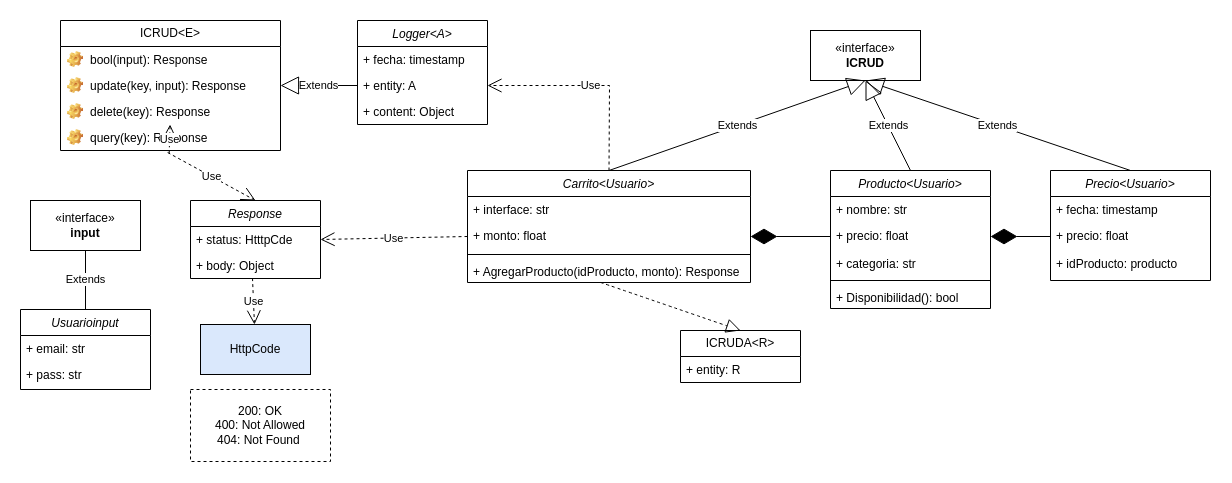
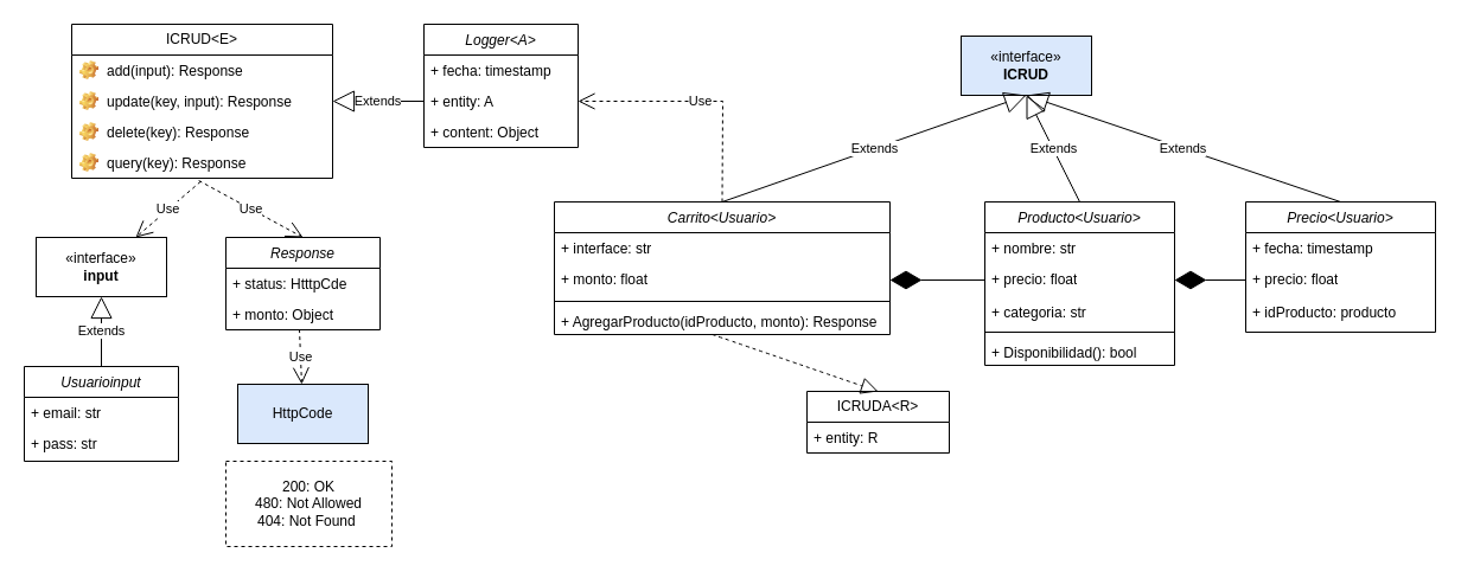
- <mxCell id="24" value="«interface»&lt;br&gt;&lt;b&gt;ICRUD&lt;/b&gt;" style="html=1;whiteSpace=wrap;" vertex="1" parent="1"><mxGeometry x="810" y="30" width="110" height="50" as="geometry" /></mxCell>
+ <mxCell id="24" value="«interface»&lt;br&gt;&lt;b&gt;ICRUD&lt;/b&gt;" style="html=1;whiteSpace=wrap;fillColor=#dae8fc;" vertex="1" parent="1"><mxGeometry x="810" y="30" width="110" height="50" as="geometry" /></mxCell>
- <mxCell id="8" value="bool(input): Response" style="label;fontStyle=0;strokeColor=none;fillColor=none;align=left;verticalAlign=top;overflow=hidden;spacingLeft=28;spacingRight=4;rotatable=0;points=[[0,0.5],[1,0.5]];portConstraint=eastwest;imageWidth=16;imageHeight=16;whiteSpace=wrap;html=1;image=img/clipart/Gear_128x128.png" vertex="1" parent="7"><mxGeometry y="26" width="220" height="26" as="geometry" /></mxCell>
+ <mxCell id="8" value="add(input): Response" style="label;fontStyle=0;strokeColor=none;fillColor=none;align=left;verticalAlign=top;overflow=hidden;spacingLeft=28;spacingRight=4;rotatable=0;points=[[0,0.5],[1,0.5]];portConstraint=eastwest;imageWidth=16;imageHeight=16;whiteSpace=wrap;html=1;image=img/clipart/Gear_128x128.png" vertex="1" parent="7"><mxGeometry y="26" width="220" height="26" as="geometry" /></mxCell>
- <mxCell id="13" value="Use" style="endArrow=open;endSize=12;dashed=1;html=1;rounded=0;exitX=0.494;exitY=1.108;exitDx=0;exitDy=0;exitPerimeter=0;" edge="1" parent="1" source="11" target="10"><mxGeometry width="160" relative="1" as="geometry"><mxPoint x="210" y="250" as="sourcePoint" /><mxPoint x="130" y="240" as="targetPoint" /></mxGeometry></mxCell>
+ <mxCell id="13" value="Use" style="endArrow=open;endSize=12;dashed=1;html=1;rounded=0;exitX=0.494;exitY=1.108;exitDx=0;exitDy=0;exitPerimeter=0;" edge="1" parent="1" source="11" target="12"><mxGeometry width="160" relative="1" as="geometry"><mxPoint x="210" y="250" as="sourcePoint" /><mxPoint x="130" y="240" as="targetPoint" /></mxGeometry></mxCell>
- <mxCell id="31" value="Use" style="endArrow=open;endSize=12;dashed=1;html=1;rounded=0;entryX=1;entryY=0.5;entryDx=0;entryDy=0;exitX=0;exitY=0.5;exitDx=0;exitDy=0;" edge="1" parent="1" source="4" target="19"><mxGeometry width="160" relative="1" as="geometry"><mxPoint x="450" y="236" as="sourcePoint" /><mxPoint x="380" y="360" as="targetPoint" /><Array as="points" /></mxGeometry></mxCell>
- <mxCell id="17" value="Extends" style="endArrow=none;endSize=16;endFill=0;html=1;rounded=0;exitX=0.5;exitY=0;exitDx=0;exitDy=0;entryX=0.5;entryY=1;entryDx=0;entryDy=0;" edge="1" parent="1" source="14" target="12"><mxGeometry width="160" relative="1" as="geometry"><mxPoint x="260" y="250" as="sourcePoint" /><mxPoint x="420" y="250" as="targetPoint" /></mxGeometry></mxCell>
+ <mxCell id="17" value="Extends" style="endArrow=block;endSize=16;endFill=0;html=1;rounded=0;exitX=0.5;exitY=0;exitDx=0;exitDy=0;entryX=0.5;entryY=1;entryDx=0;entryDy=0;" edge="1" parent="1" source="14" target="12"><mxGeometry width="160" relative="1" as="geometry"><mxPoint x="260" y="250" as="sourcePoint" /><mxPoint x="420" y="250" as="targetPoint" /></mxGeometry></mxCell>
- <mxCell id="20" value="+ body: Object" style="text;strokeColor=none;fillColor=none;align=left;verticalAlign=top;spacingLeft=4;spacingRight=4;overflow=hidden;rotatable=0;points=[[0,0.5],[1,0.5]];portConstraint=eastwest;whiteSpace=wrap;html=1;" vertex="1" parent="18"><mxGeometry y="52" width="130" height="26" as="geometry" /></mxCell>
+ <mxCell id="20" value="+ monto: Object" style="text;strokeColor=none;fillColor=none;align=left;verticalAlign=top;spacingLeft=4;spacingRight=4;overflow=hidden;rotatable=0;points=[[0,0.5],[1,0.5]];portConstraint=eastwest;whiteSpace=wrap;html=1;" vertex="1" parent="18"><mxGeometry y="52" width="130" height="26" as="geometry" /></mxCell>
- <mxCell id="25" value="200: OK&lt;div&gt;400: Not Allowed&lt;/div&gt;&lt;div&gt;&lt;div&gt;404: Not Found&amp;nbsp;&lt;/div&gt;&lt;/div&gt;" style="html=1;whiteSpace=wrap;dashed=1;" vertex="1" parent="1"><mxGeometry x="190" y="389" width="140" height="72" as="geometry" /></mxCell>
+ <mxCell id="25" value="200: OK&lt;div&gt;480: Not Allowed&lt;/div&gt;&lt;div&gt;&lt;div&gt;404: Not Found&amp;nbsp;&lt;/div&gt;&lt;/div&gt;" style="html=1;whiteSpace=wrap;dashed=1;" vertex="1" parent="1"><mxGeometry x="190" y="389" width="140" height="72" as="geometry" /></mxCell>
